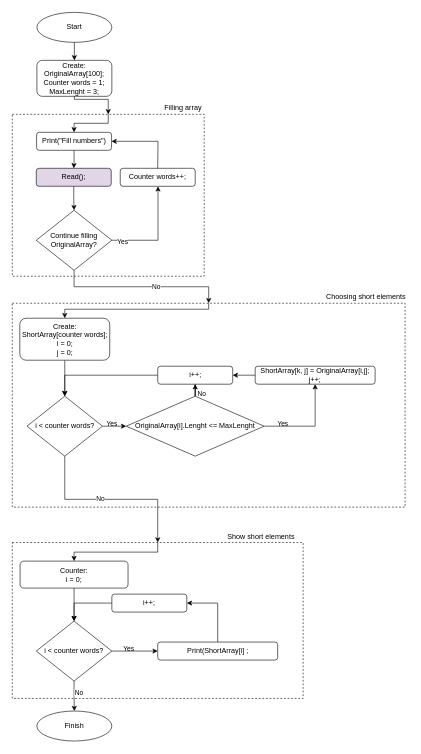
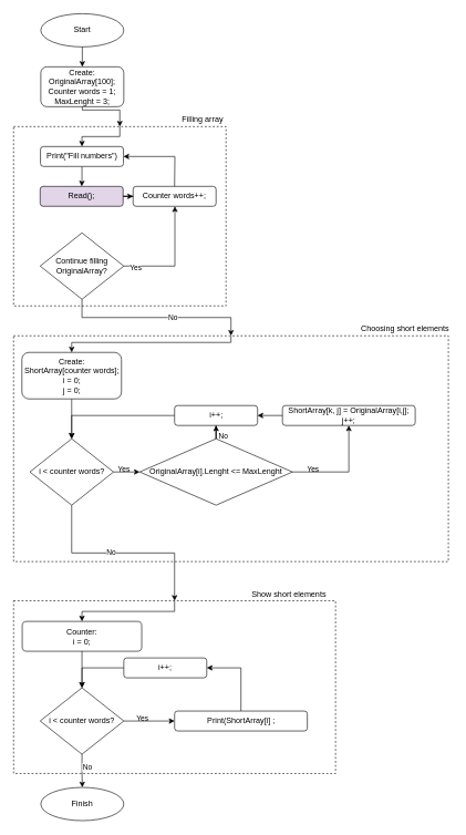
- <mxCell id="13" value="" style="edgeStyle=orthogonalEdgeStyle;rounded=0;orthogonalLoop=1;jettySize=auto;html=1;" edge="1" parent="1" source="14" target="10"><mxGeometry relative="1" as="geometry" /></mxCell>
+ <mxCell id="13" value="" style="edgeStyle=orthogonalEdgeStyle;rounded=0;orthogonalLoop=1;jettySize=auto;html=1;" edge="1" parent="1" source="14" target="25"><mxGeometry relative="1" as="geometry" /></mxCell>
